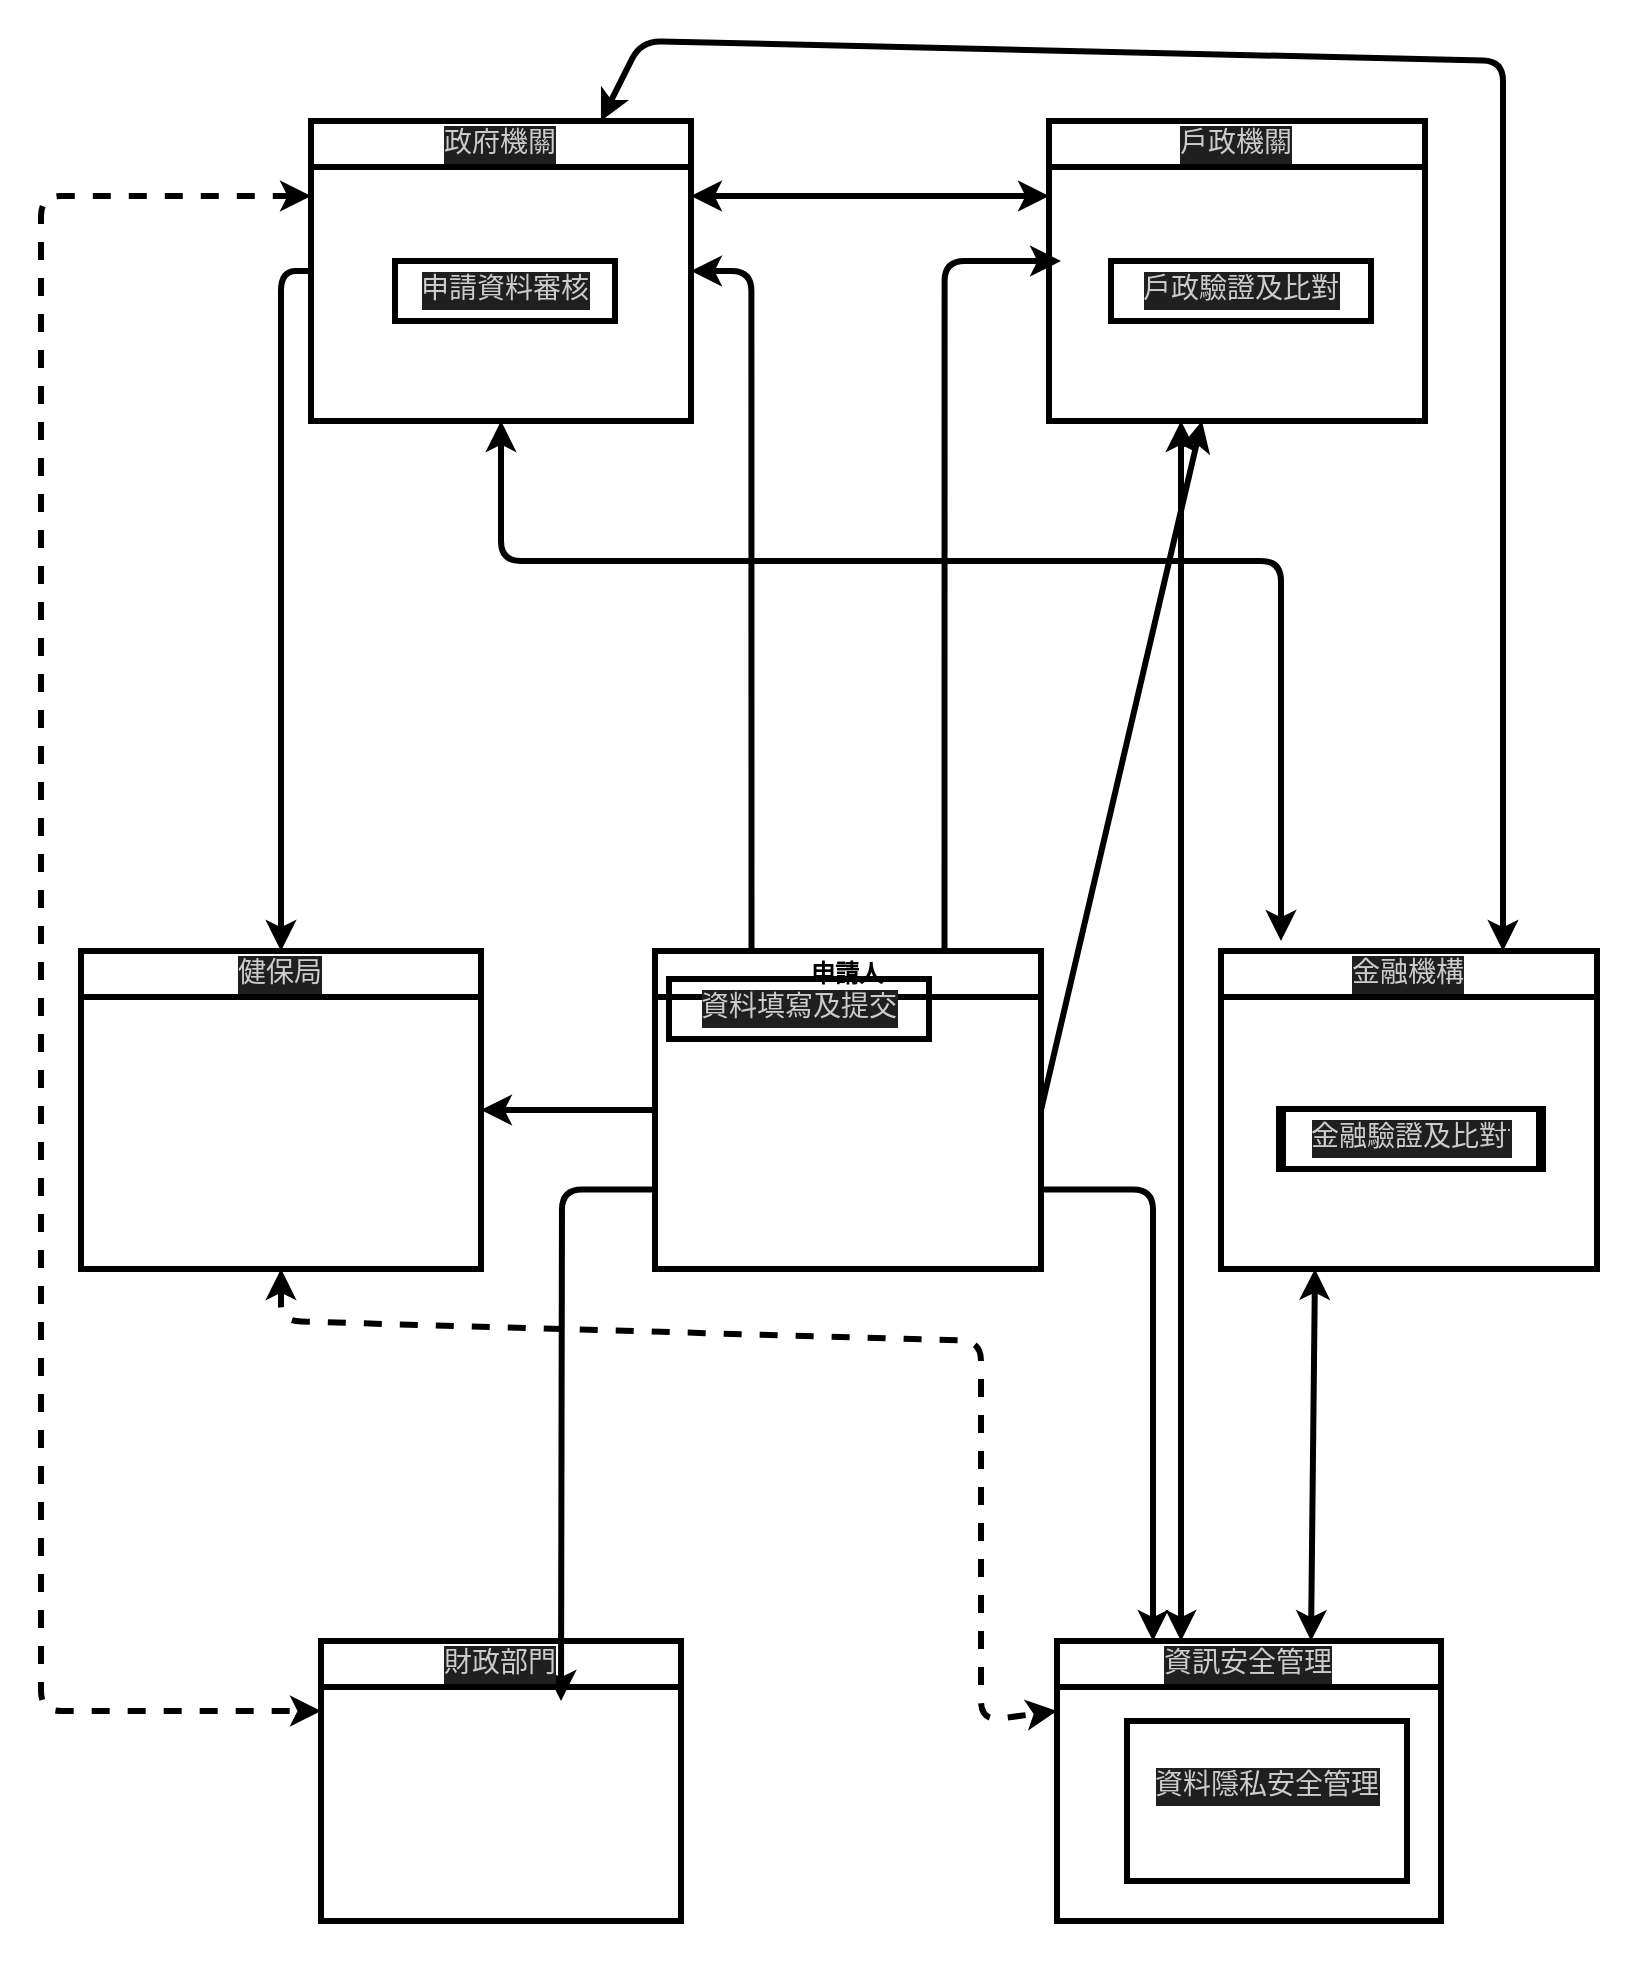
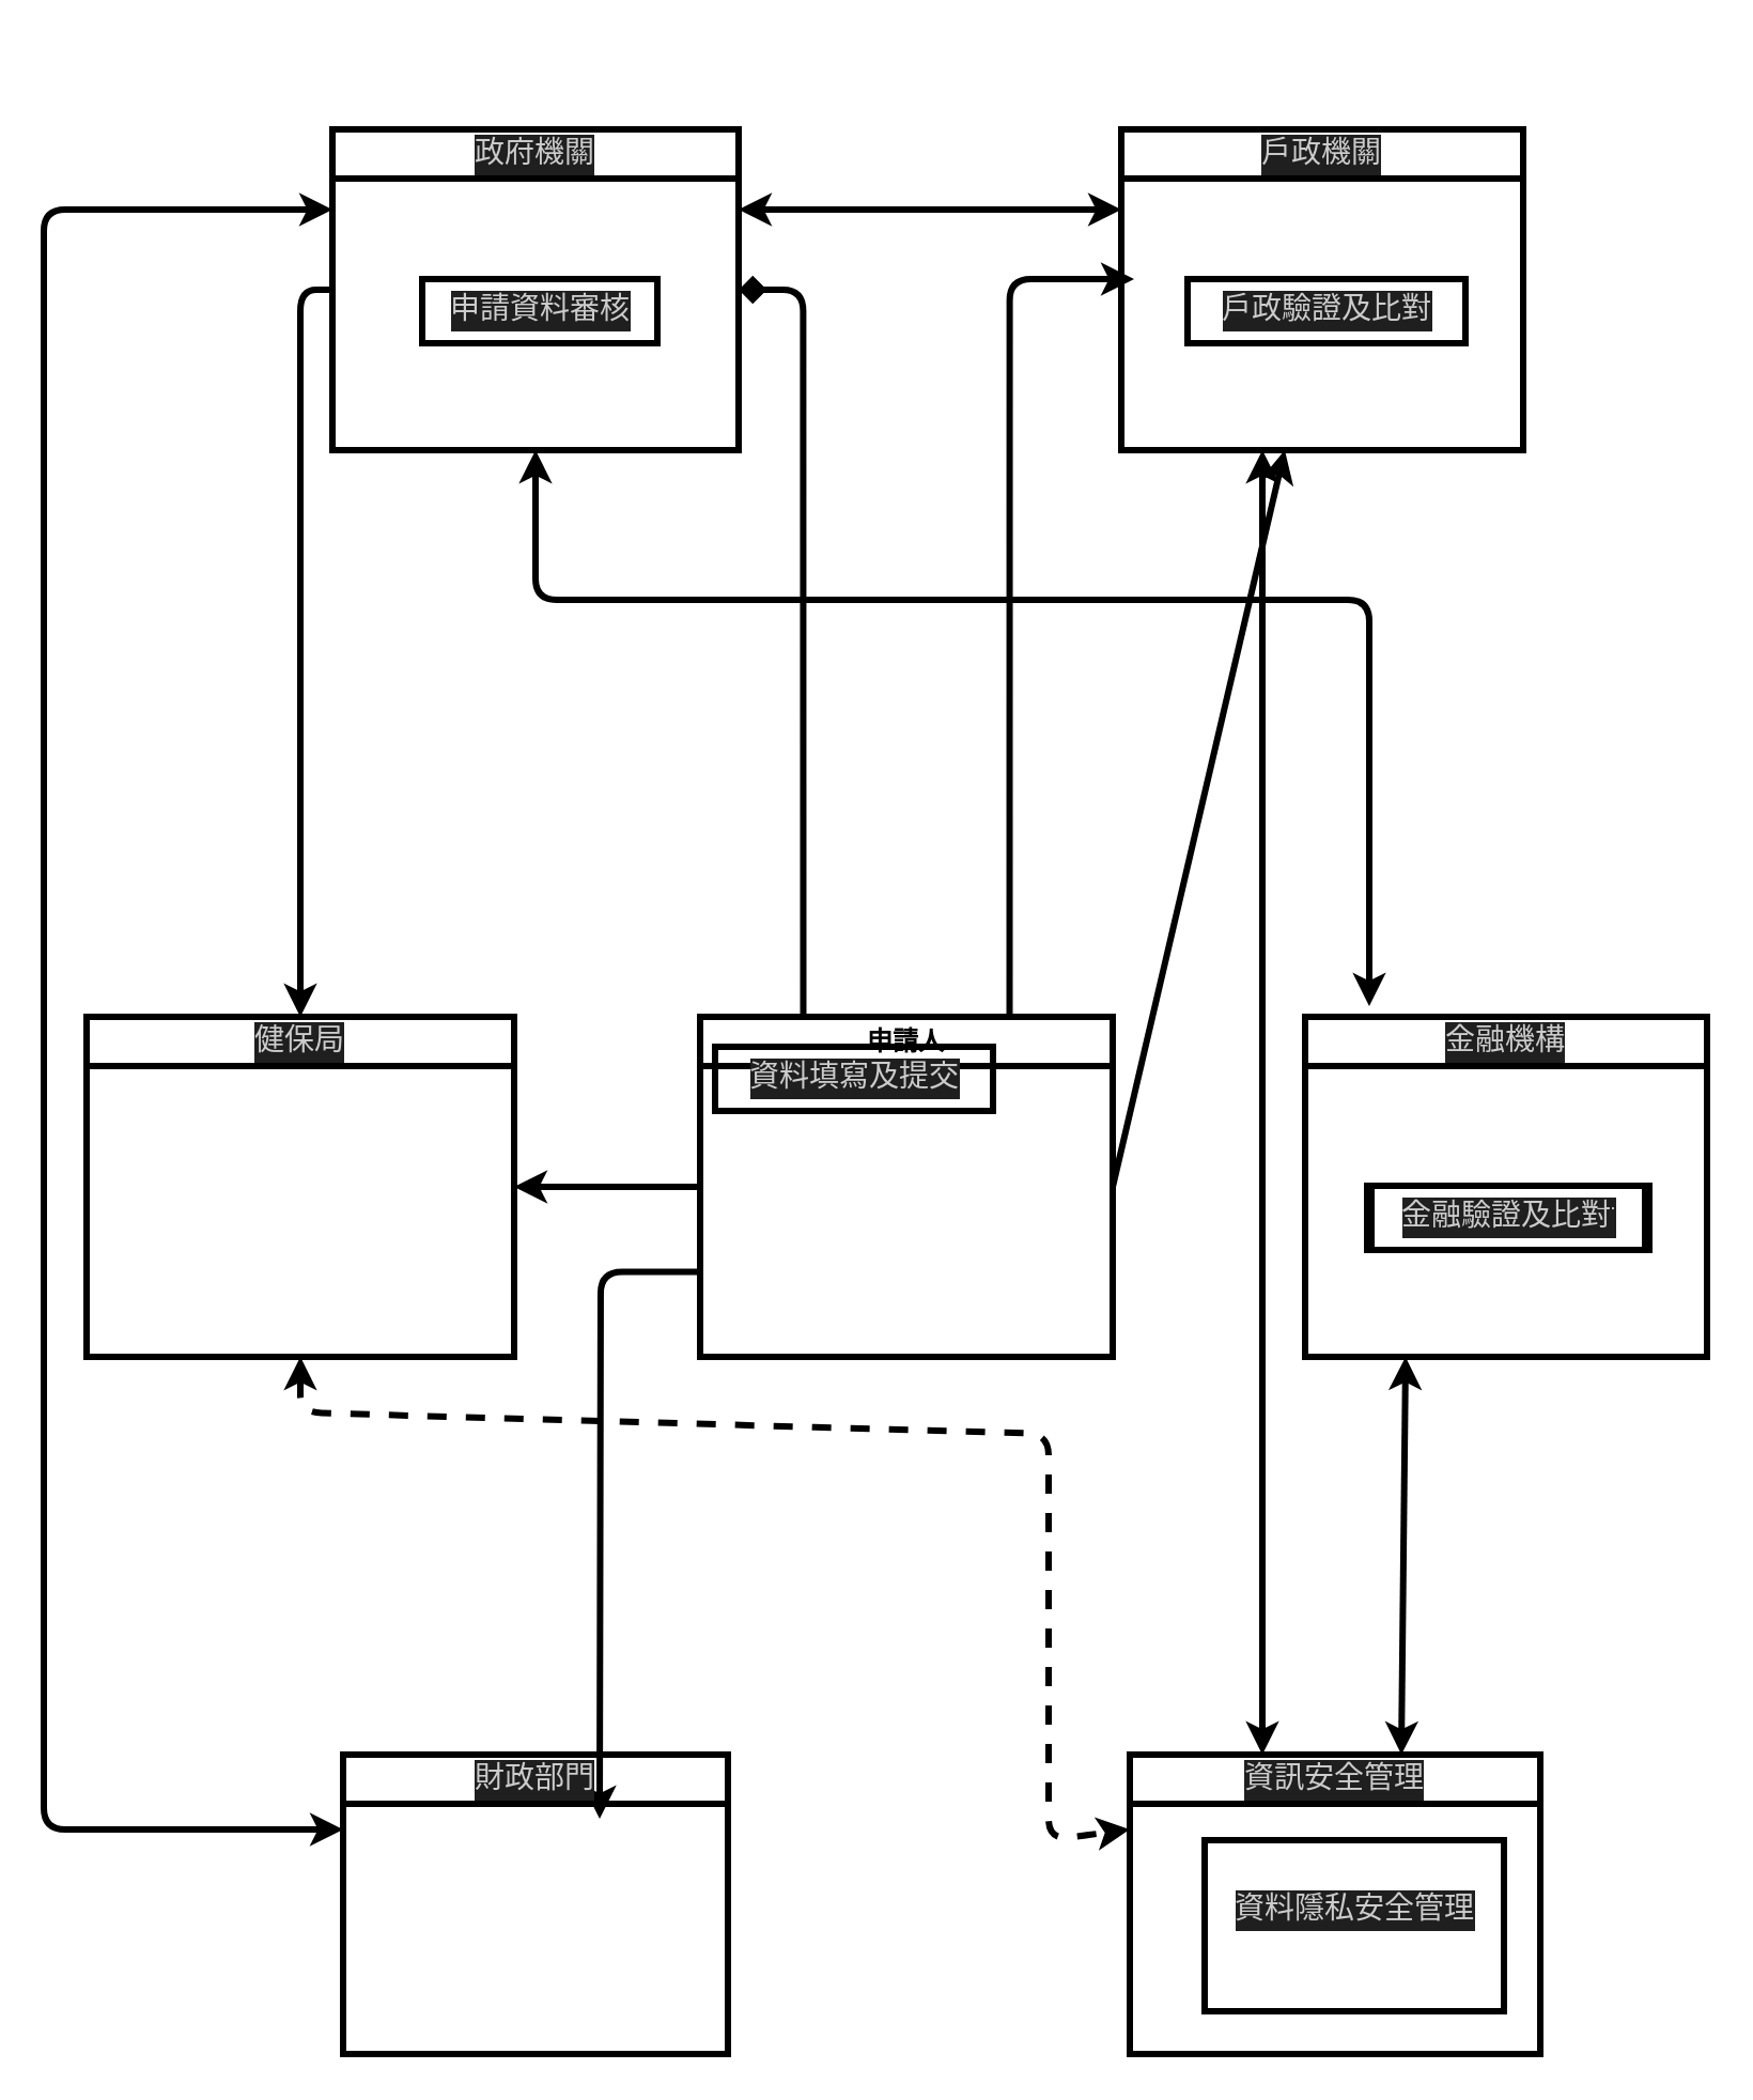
- <mxCell id="19" style="edgeStyle=none;html=1;entryX=0.75;entryY=0;entryDx=0;entryDy=0;startArrow=classic;startFill=1;exitX=0.763;exitY=0;exitDx=0;exitDy=0;exitPerimeter=0;strokeWidth=3;strokeColor=#000000;" parent="1" source="21" target="27" edge="1"><mxGeometry relative="1" as="geometry"><mxPoint x="300" y="50" as="sourcePoint" /><Array as="points"><mxPoint x="320" y="20" /><mxPoint x="751" y="30" /></Array></mxGeometry></mxCell>
- <mxCell id="18" style="edgeStyle=orthogonalEdgeStyle;html=1;exitX=0;exitY=0.25;exitDx=0;exitDy=0;entryX=0;entryY=0.25;entryDx=0;entryDy=0;startArrow=classic;startFill=1;strokeWidth=3;strokeColor=#000000;dashed=1;" parent="1" source="21" target="10" edge="1"><mxGeometry relative="1" as="geometry"><Array as="points"><mxPoint x="20" y="98" /><mxPoint x="20" y="855" /></Array></mxGeometry></mxCell>
+ <mxCell id="18" style="edgeStyle=orthogonalEdgeStyle;html=1;exitX=0;exitY=0.25;exitDx=0;exitDy=0;entryX=0;entryY=0.25;entryDx=0;entryDy=0;startArrow=classic;startFill=1;strokeWidth=3;strokeColor=#000000;" parent="1" source="21" target="10" edge="1"><mxGeometry relative="1" as="geometry"><Array as="points"><mxPoint x="20" y="98" /><mxPoint x="20" y="855" /></Array></mxGeometry></mxCell>
- <mxCell id="2" style="edgeStyle=orthogonalEdgeStyle;html=1;exitX=0.25;exitY=0;exitDx=0;exitDy=0;entryX=1;entryY=0.5;entryDx=0;entryDy=0;strokeWidth=3;strokeColor=#000000;" parent="1" source="8" target="21" edge="1"><mxGeometry relative="1" as="geometry" /></mxCell>
+ <mxCell id="2" style="edgeStyle=orthogonalEdgeStyle;html=1;exitX=0.25;exitY=0;exitDx=0;exitDy=0;entryX=1;entryY=0.5;entryDx=0;entryDy=0;strokeWidth=3;strokeColor=#000000;endArrow=diamond;" parent="1" source="8" target="21" edge="1"><mxGeometry relative="1" as="geometry" /></mxCell>
- <mxCell id="5" style="edgeStyle=orthogonalEdgeStyle;html=1;exitX=1;exitY=0.75;exitDx=0;exitDy=0;entryX=0.25;entryY=0;entryDx=0;entryDy=0;strokeWidth=3;strokeColor=#000000;" parent="1" source="8" target="11" edge="1"><mxGeometry relative="1" as="geometry" /></mxCell>
